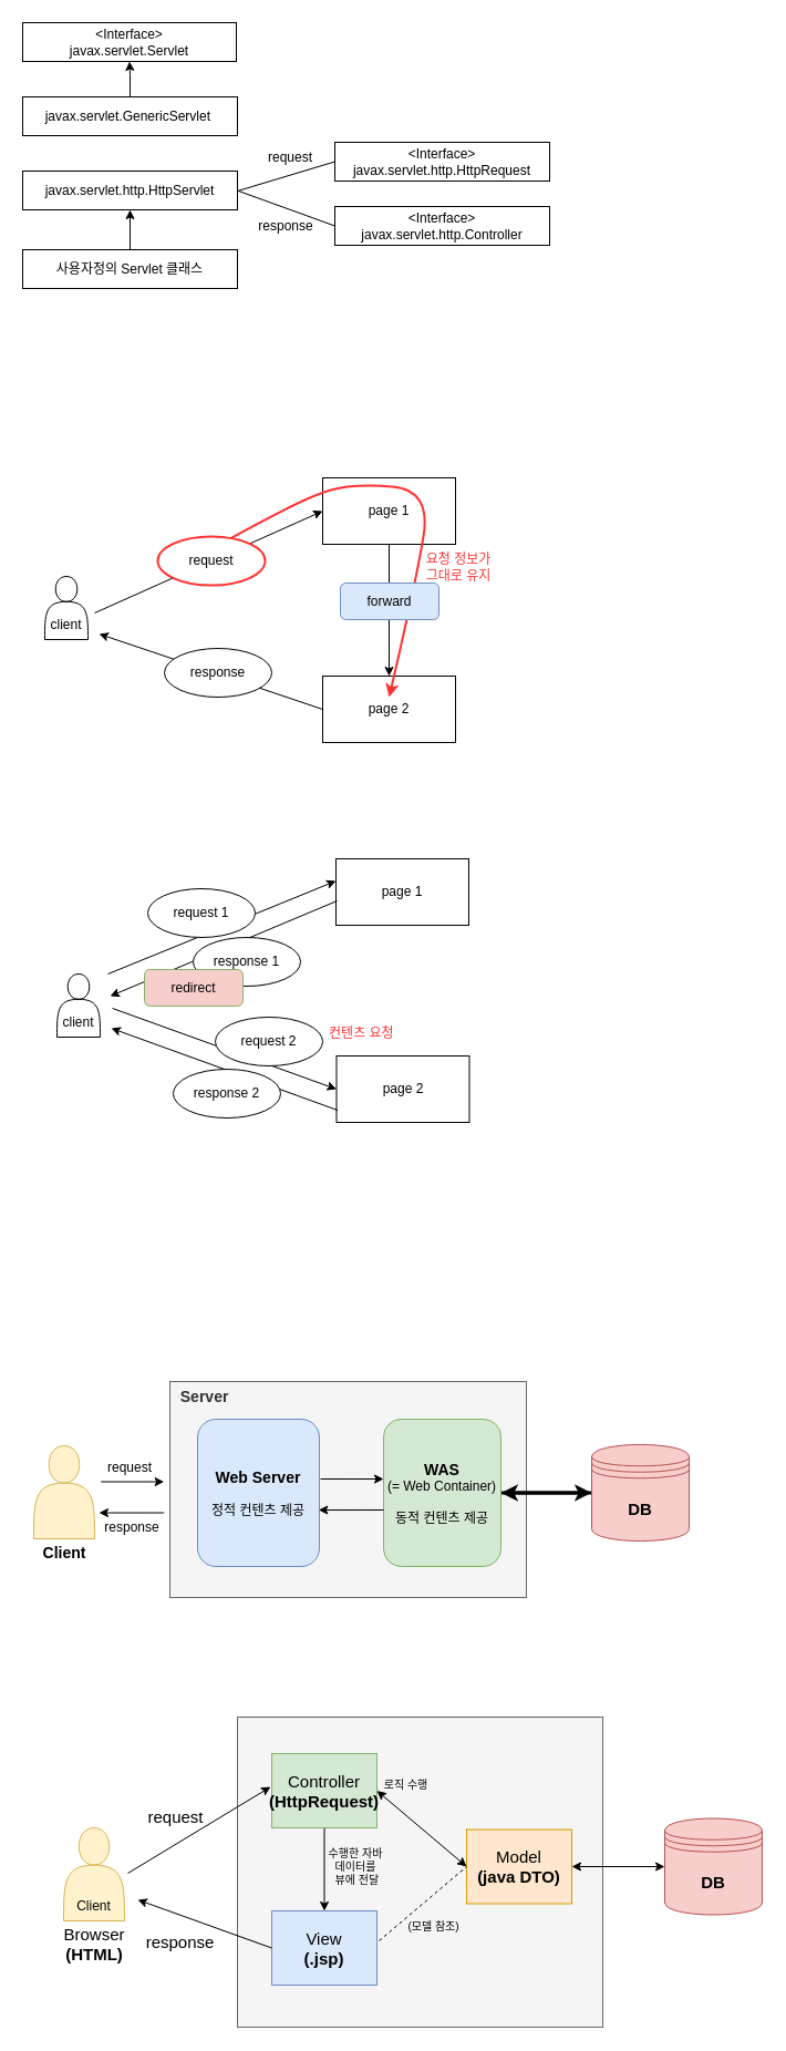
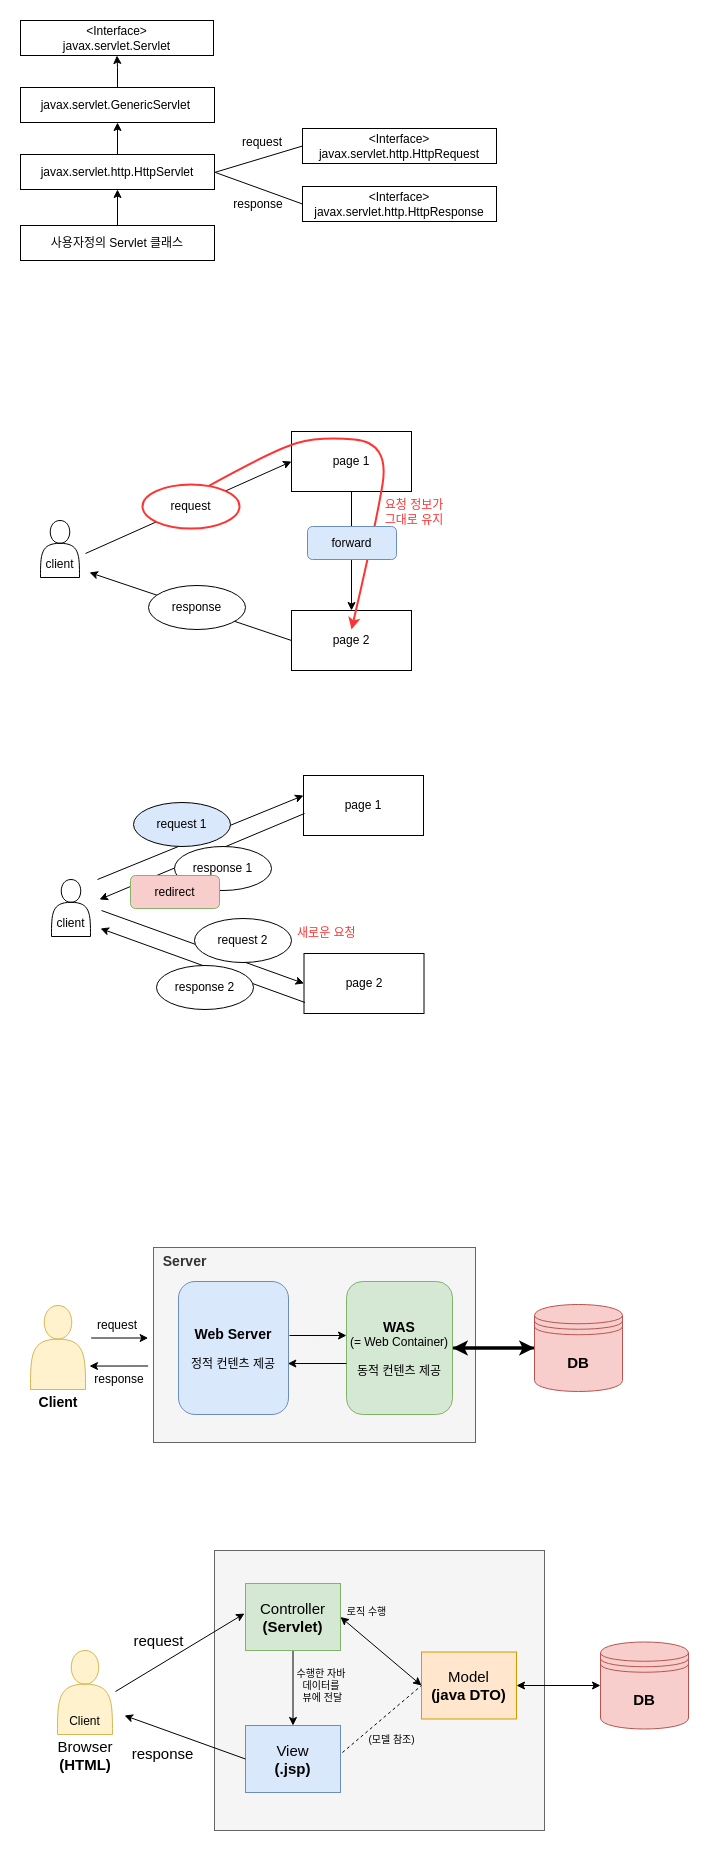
+ <mxCell id="7" value="" style="edgeStyle=orthogonalEdgeStyle;rounded=0;orthogonalLoop=1;jettySize=auto;html=1;" parent="1" source="8" target="6" edge="1"><mxGeometry relative="1" as="geometry" /></mxCell>
- <mxCell id="10" value="&amp;lt;Interface&amp;gt;&lt;br&gt;javax.servlet.http.Controller" style="rounded=0;whiteSpace=wrap;html=1;" parent="1" vertex="1"><mxGeometry x="302" y="186" width="194" height="35" as="geometry" /></mxCell>
+ <mxCell id="10" value="&amp;lt;Interface&amp;gt;&lt;br&gt;javax.servlet.http.HttpResponse" style="rounded=0;whiteSpace=wrap;html=1;" parent="1" vertex="1"><mxGeometry x="302" y="186" width="194" height="35" as="geometry" /></mxCell>
- <mxCell id="30" value="request 1" style="ellipse;whiteSpace=wrap;html=1;strokeWidth=1;" parent="1" vertex="1"><mxGeometry x="133" y="802" width="97" height="44" as="geometry" /></mxCell>
+ <mxCell id="30" value="request 1" style="ellipse;whiteSpace=wrap;html=1;strokeWidth=1;fillColor=#dae8fc;" parent="1" vertex="1"><mxGeometry x="133" y="802" width="97" height="44" as="geometry" /></mxCell>
- <mxCell id="40" value="컨텐츠 요청&amp;nbsp;" style="text;html=1;strokeColor=none;fillColor=none;align=center;verticalAlign=middle;whiteSpace=wrap;rounded=0;fontColor=#FF3333;" parent="1" vertex="1"><mxGeometry x="262" y="912" width="132" height="41" as="geometry" /></mxCell>
+ <mxCell id="40" value="새로운 요청&amp;nbsp;" style="text;html=1;strokeColor=none;fillColor=none;align=center;verticalAlign=middle;whiteSpace=wrap;rounded=0;fontColor=#FF3333;" parent="1" vertex="1"><mxGeometry x="262" y="912" width="132" height="41" as="geometry" /></mxCell>
- <mxCell id="56" value="Controller&lt;br&gt;&lt;b&gt;(HttpRequest)&lt;/b&gt;" style="rounded=0;whiteSpace=wrap;html=1;fontSize=15;fillColor=#d5e8d4;strokeColor=#82b366;" parent="1" vertex="1"><mxGeometry x="245" y="1583" width="95" height="67" as="geometry" /></mxCell>
+ <mxCell id="56" value="Controller&lt;br&gt;&lt;b&gt;(Servlet)&lt;/b&gt;" style="rounded=0;whiteSpace=wrap;html=1;fontSize=15;fillColor=#d5e8d4;strokeColor=#82b366;" parent="1" vertex="1"><mxGeometry x="245" y="1583" width="95" height="67" as="geometry" /></mxCell>
